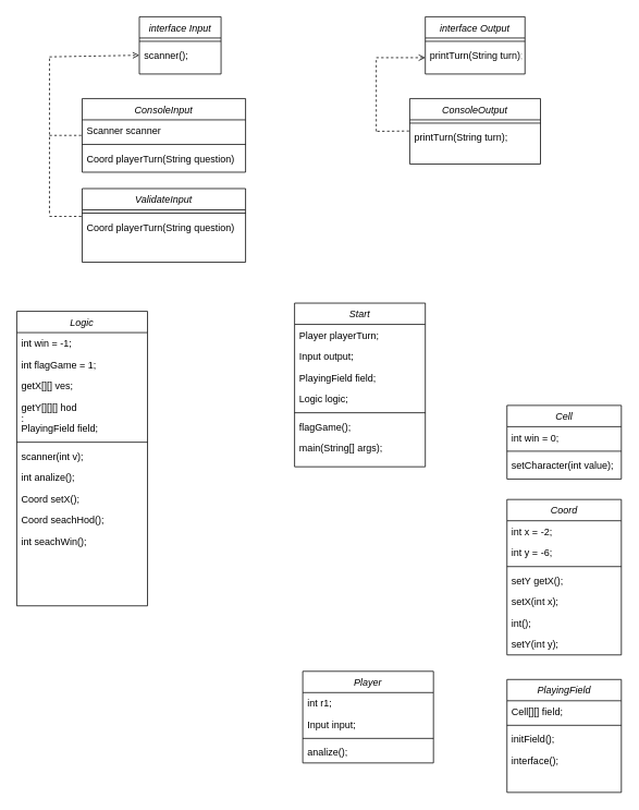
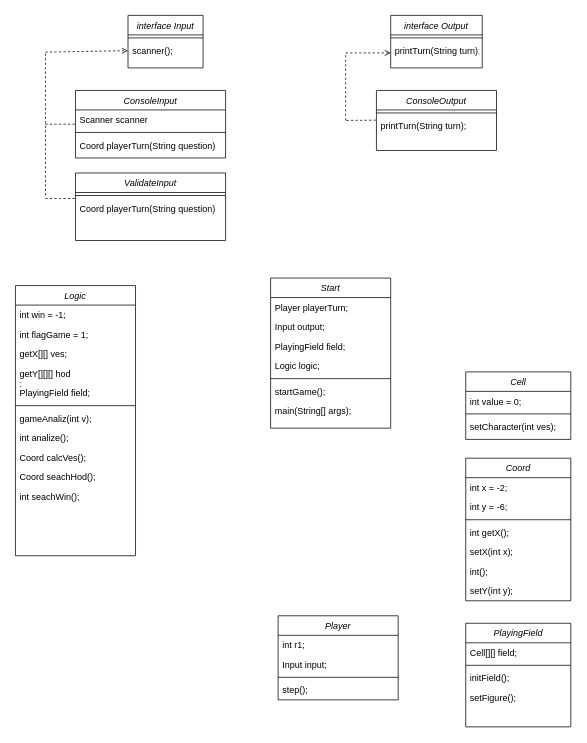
- <mxCell id="65" value="flagGame();" style="text;align=left;verticalAlign=top;spacingLeft=4;spacingRight=4;overflow=hidden;rotatable=0;points=[[0,0.5],[1,0.5]];portConstraint=eastwest;" vertex="1" parent="59"><mxGeometry y="138" width="160" height="26" as="geometry" /></mxCell>
+ <mxCell id="65" value="startGame();" style="text;align=left;verticalAlign=top;spacingLeft=4;spacingRight=4;overflow=hidden;rotatable=0;points=[[0,0.5],[1,0.5]];portConstraint=eastwest;" vertex="1" parent="59"><mxGeometry y="138" width="160" height="26" as="geometry" /></mxCell>
- <mxCell id="26" value="int win = 0;" style="text;align=left;verticalAlign=top;spacingLeft=4;spacingRight=4;overflow=hidden;rotatable=0;points=[[0,0.5],[1,0.5]];portConstraint=eastwest;" vertex="1" parent="25"><mxGeometry y="26" width="140" height="26" as="geometry" /></mxCell>
+ <mxCell id="26" value="int value = 0;" style="text;align=left;verticalAlign=top;spacingLeft=4;spacingRight=4;overflow=hidden;rotatable=0;points=[[0,0.5],[1,0.5]];portConstraint=eastwest;" vertex="1" parent="25"><mxGeometry y="26" width="140" height="26" as="geometry" /></mxCell>
- <mxCell id="49" value="scanner(int v);" style="text;align=left;verticalAlign=top;spacingLeft=4;spacingRight=4;overflow=hidden;rotatable=0;points=[[0,0.5],[1,0.5]];portConstraint=eastwest;" vertex="1" parent="42"><mxGeometry y="164" width="160" height="26" as="geometry" /></mxCell>
+ <mxCell id="49" value="gameAnaliz(int v);" style="text;align=left;verticalAlign=top;spacingLeft=4;spacingRight=4;overflow=hidden;rotatable=0;points=[[0,0.5],[1,0.5]];portConstraint=eastwest;" vertex="1" parent="42"><mxGeometry y="164" width="160" height="26" as="geometry" /></mxCell>
- <mxCell id="28" value="setCharacter(int value);" style="text;align=left;verticalAlign=top;spacingLeft=4;spacingRight=4;overflow=hidden;rotatable=0;points=[[0,0.5],[1,0.5]];portConstraint=eastwest;" vertex="1" parent="25"><mxGeometry y="60" width="140" height="26" as="geometry" /></mxCell>
+ <mxCell id="28" value="setCharacter(int ves);" style="text;align=left;verticalAlign=top;spacingLeft=4;spacingRight=4;overflow=hidden;rotatable=0;points=[[0,0.5],[1,0.5]];portConstraint=eastwest;" vertex="1" parent="25"><mxGeometry y="60" width="140" height="26" as="geometry" /></mxCell>
- <mxCell id="51" value="Coord setX();" style="text;align=left;verticalAlign=top;spacingLeft=4;spacingRight=4;overflow=hidden;rotatable=0;points=[[0,0.5],[1,0.5]];portConstraint=eastwest;" vertex="1" parent="42"><mxGeometry y="216" width="160" height="26" as="geometry" /></mxCell>
+ <mxCell id="51" value="Coord calcVes();" style="text;align=left;verticalAlign=top;spacingLeft=4;spacingRight=4;overflow=hidden;rotatable=0;points=[[0,0.5],[1,0.5]];portConstraint=eastwest;" vertex="1" parent="42"><mxGeometry y="216" width="160" height="26" as="geometry" /></mxCell>
- <mxCell id="33" value="setY getX();" style="text;align=left;verticalAlign=top;spacingLeft=4;spacingRight=4;overflow=hidden;rotatable=0;points=[[0,0.5],[1,0.5]];portConstraint=eastwest;" vertex="1" parent="29"><mxGeometry y="86" width="140" height="26" as="geometry" /></mxCell>
+ <mxCell id="33" value="int getX();" style="text;align=left;verticalAlign=top;spacingLeft=4;spacingRight=4;overflow=hidden;rotatable=0;points=[[0,0.5],[1,0.5]];portConstraint=eastwest;" vertex="1" parent="29"><mxGeometry y="86" width="140" height="26" as="geometry" /></mxCell>
- <mxCell id="58" value="analize();" style="text;align=left;verticalAlign=top;spacingLeft=4;spacingRight=4;overflow=hidden;rotatable=0;points=[[0,0.5],[1,0.5]];portConstraint=eastwest;" vertex="1" parent="54"><mxGeometry y="86" width="160" height="26" as="geometry" /></mxCell>
+ <mxCell id="58" value="step();" style="text;align=left;verticalAlign=top;spacingLeft=4;spacingRight=4;overflow=hidden;rotatable=0;points=[[0,0.5],[1,0.5]];portConstraint=eastwest;" vertex="1" parent="54"><mxGeometry y="86" width="160" height="26" as="geometry" /></mxCell>
- <mxCell id="41" value="interface();" style="text;align=left;verticalAlign=top;spacingLeft=4;spacingRight=4;overflow=hidden;rotatable=0;points=[[0,0.5],[1,0.5]];portConstraint=eastwest;" vertex="1" parent="37"><mxGeometry y="86" width="140" height="26" as="geometry" /></mxCell>
+ <mxCell id="41" value="setFigure();" style="text;align=left;verticalAlign=top;spacingLeft=4;spacingRight=4;overflow=hidden;rotatable=0;points=[[0,0.5],[1,0.5]];portConstraint=eastwest;" vertex="1" parent="37"><mxGeometry y="86" width="140" height="26" as="geometry" /></mxCell>
